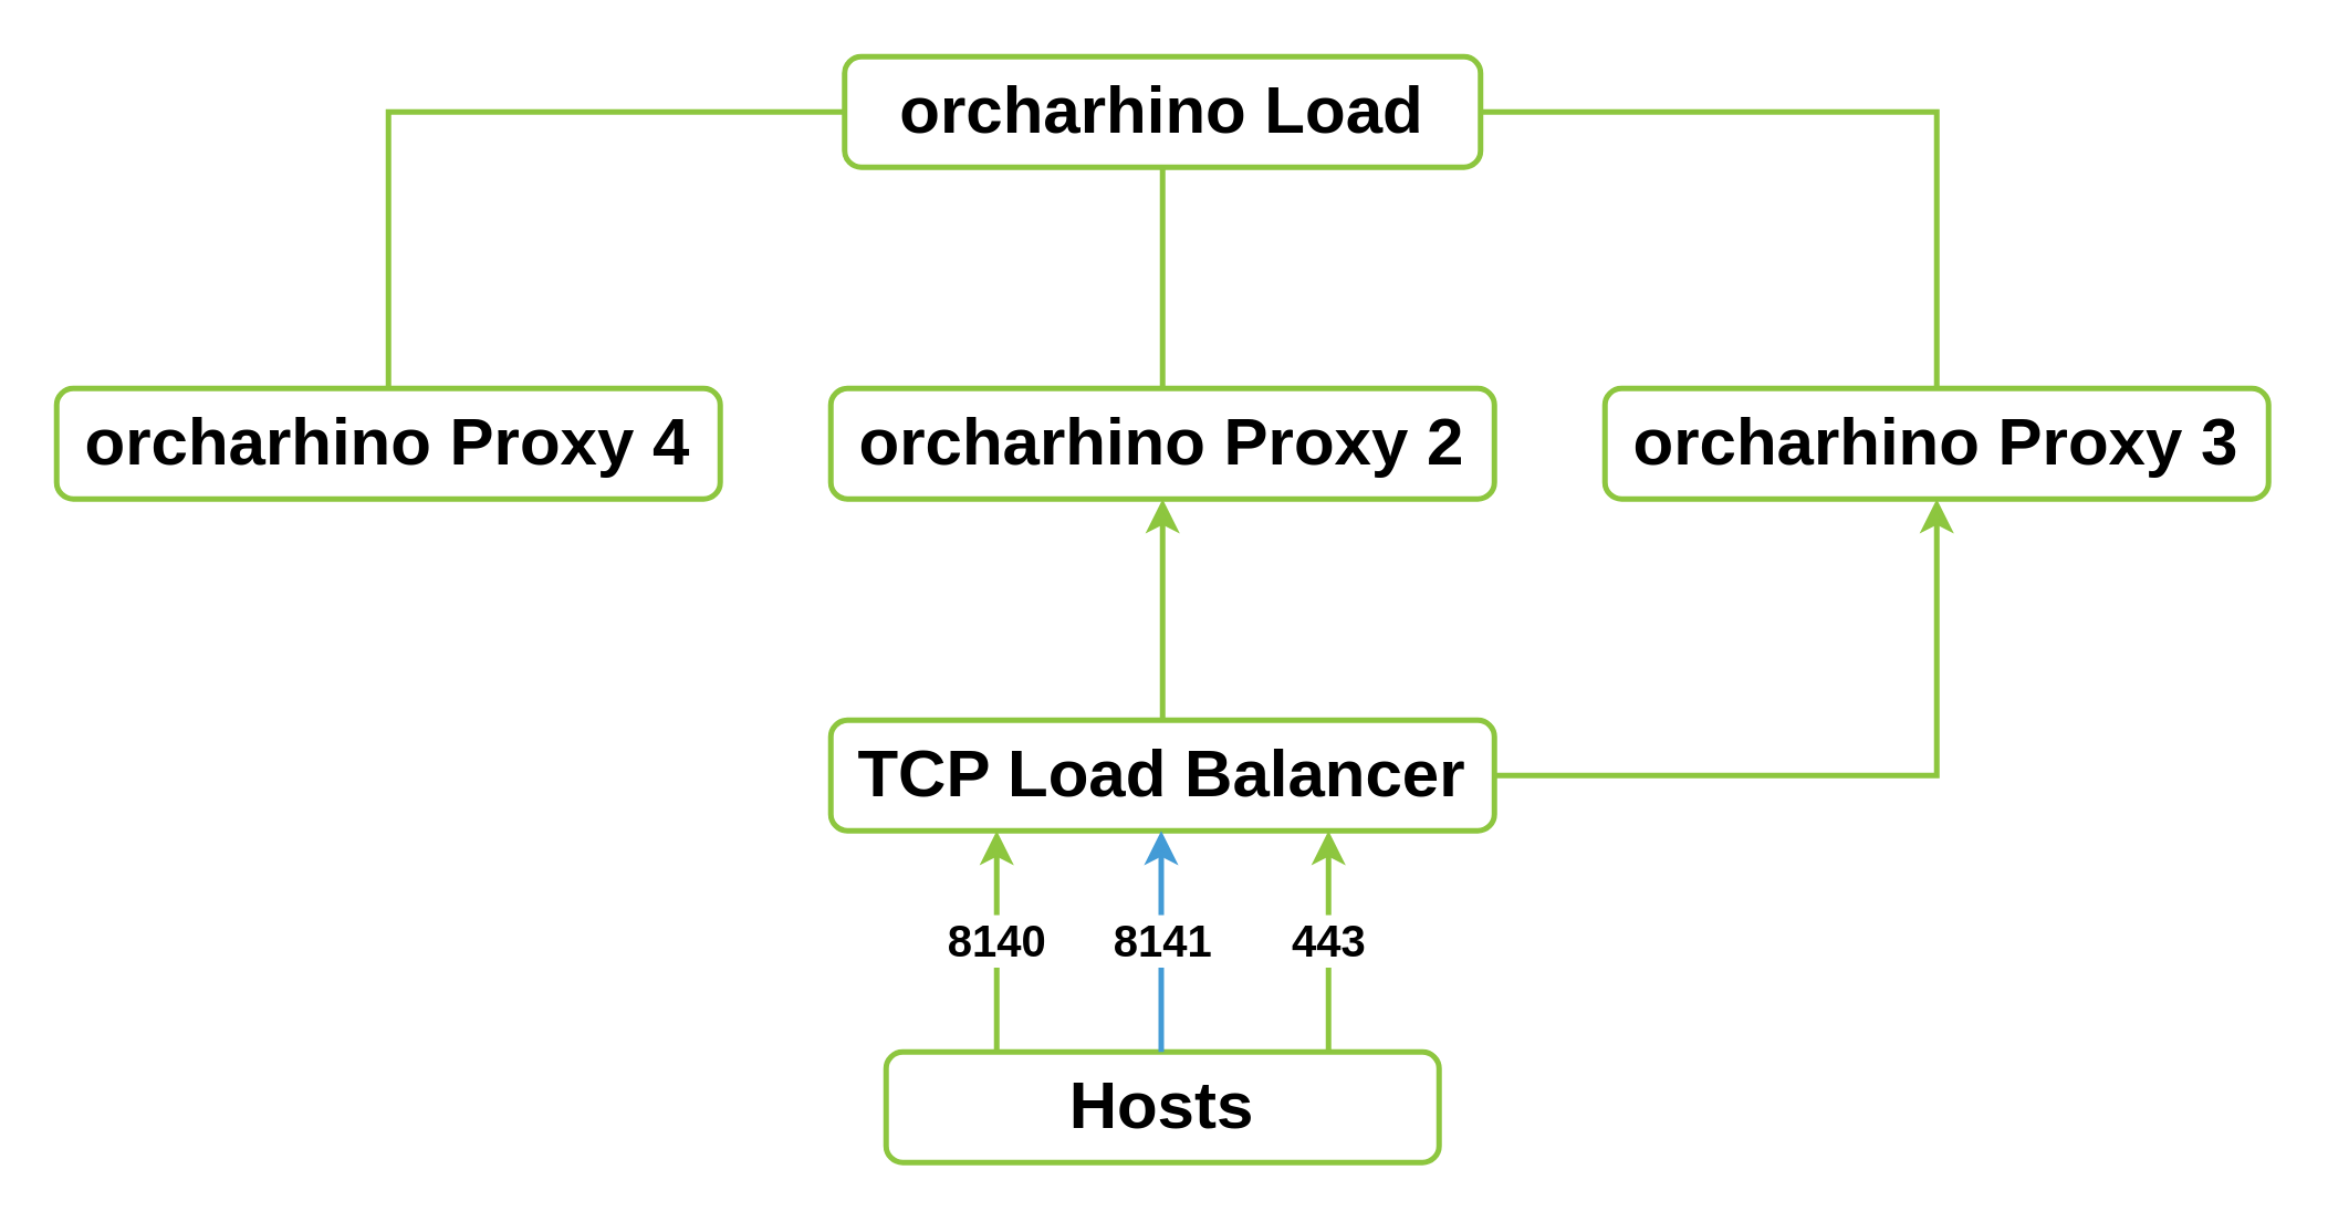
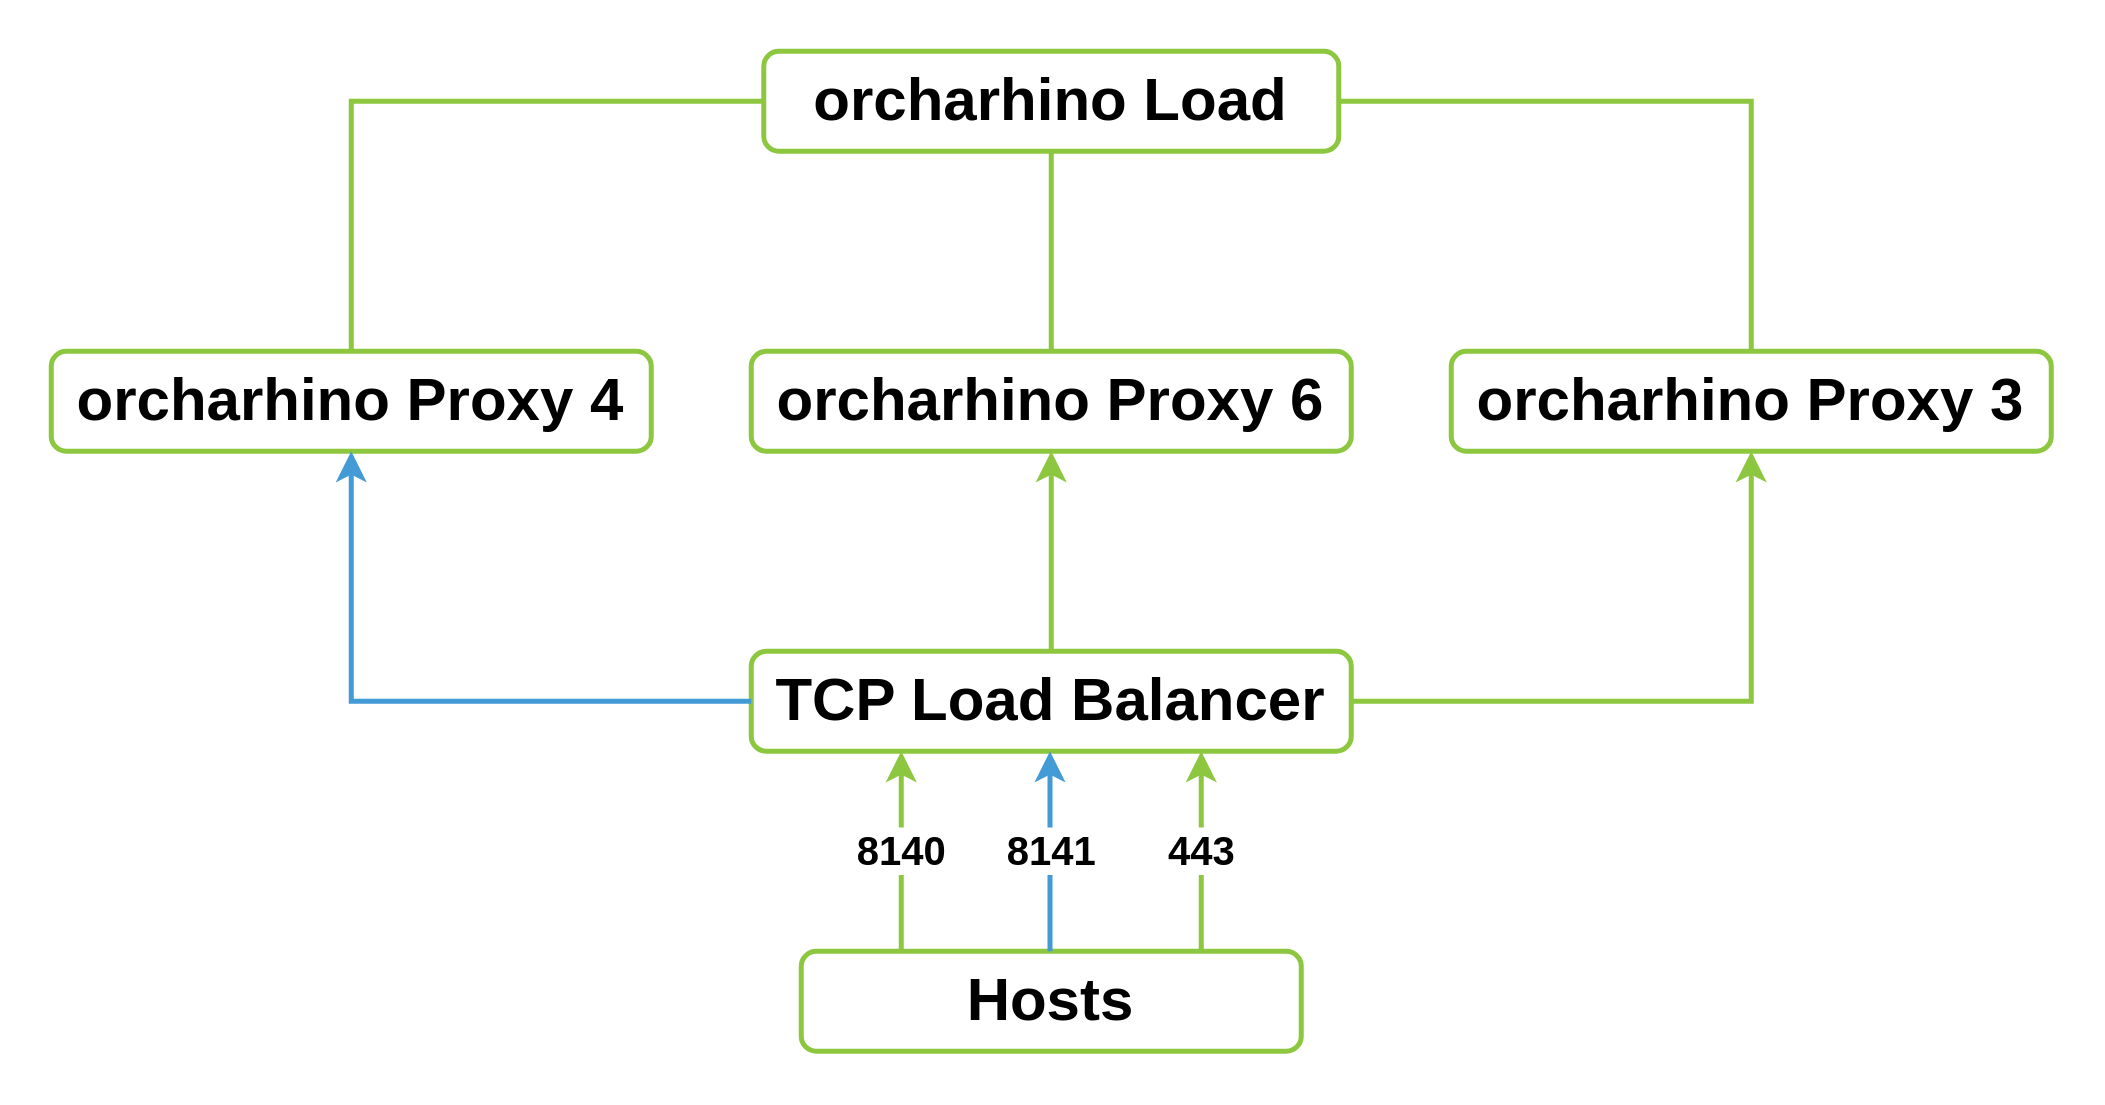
- <mxCell id="4" value="orcharhino Proxy 2" style="rounded=1;whiteSpace=wrap;html=1;strokeWidth=2;strokeColor=#8dc63f;fontSize=24;fontStyle=1;fontColor=#000000;" parent="1" vertex="1"><mxGeometry x="300" y="140" width="240" height="40" as="geometry" /></mxCell>
+ <mxCell id="4" value="orcharhino Proxy 6" style="rounded=1;whiteSpace=wrap;html=1;strokeWidth=2;strokeColor=#8dc63f;fontSize=24;fontStyle=1;fontColor=#000000;" parent="1" vertex="1"><mxGeometry x="300" y="140" width="240" height="40" as="geometry" /></mxCell>
+ <mxCell id="12" value="" style="endArrow=classic;html=1;rounded=0;strokeWidth=2;strokeColor=#439bd6;fontColor=#000000;" parent="1" source="9" target="5" edge="1"><mxGeometry width="50" height="50" relative="1" as="geometry"><mxPoint x="360" y="230" as="sourcePoint" /><mxPoint x="540" y="300" as="targetPoint" /><Array as="points"><mxPoint x="140" y="280" /></Array></mxGeometry></mxCell>
